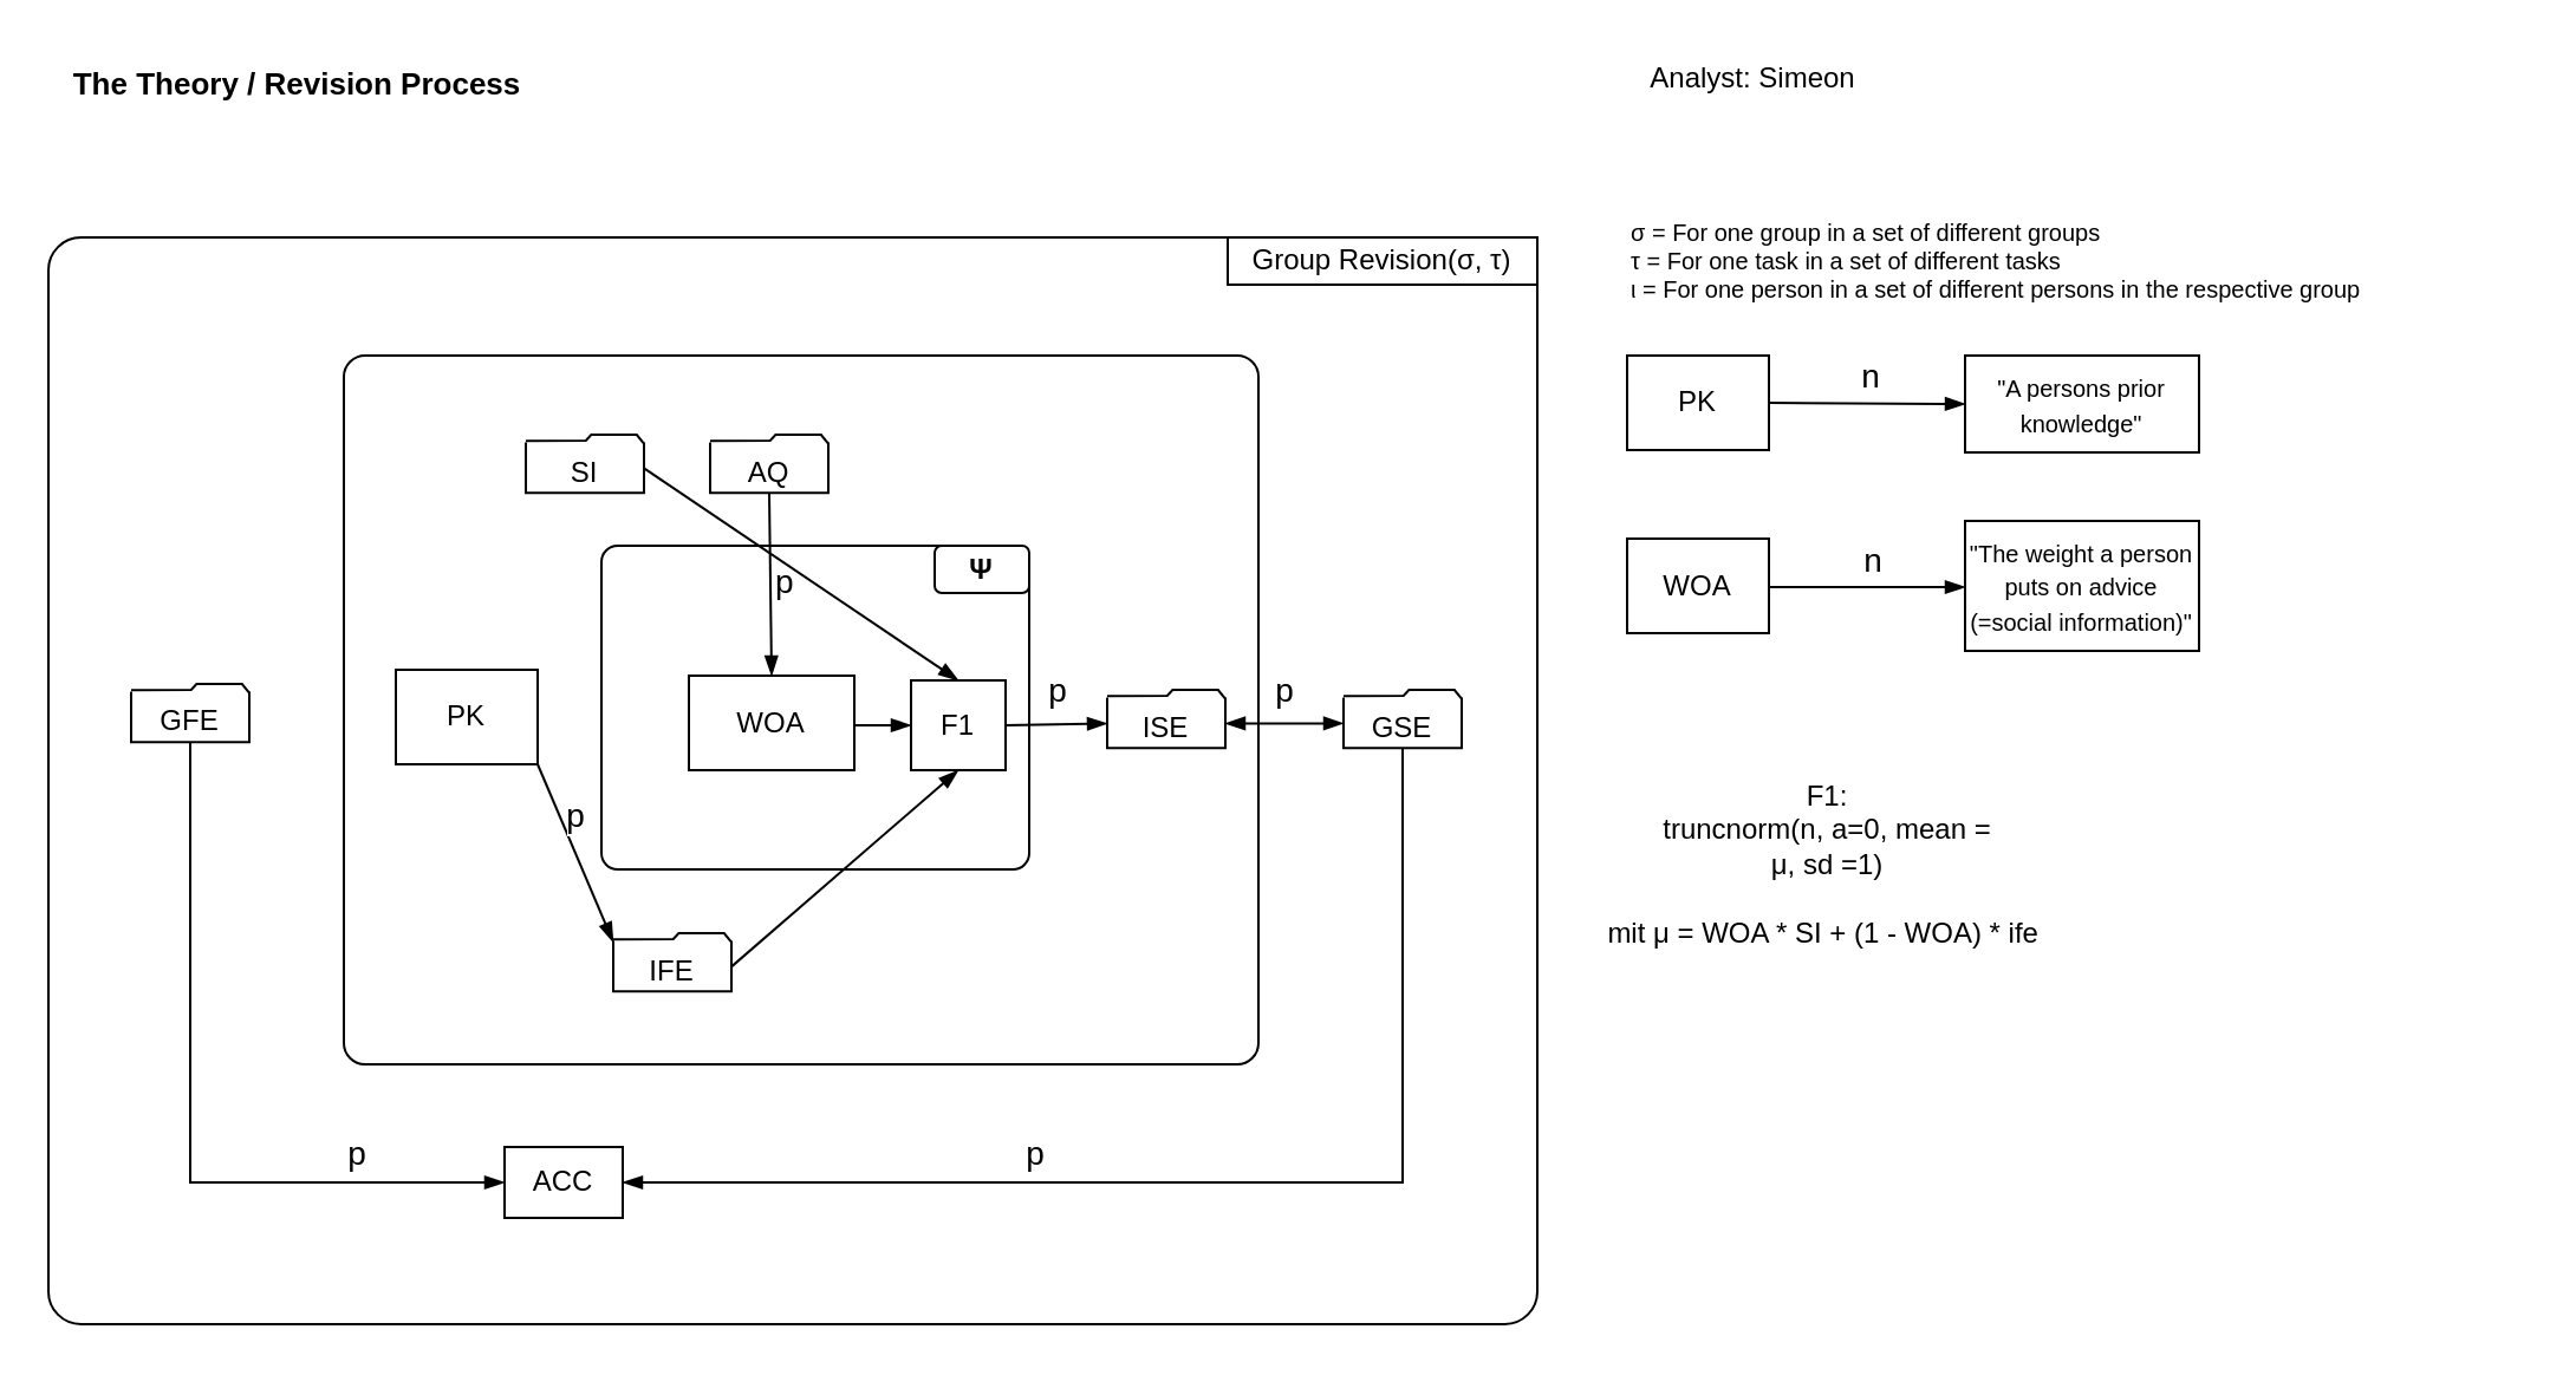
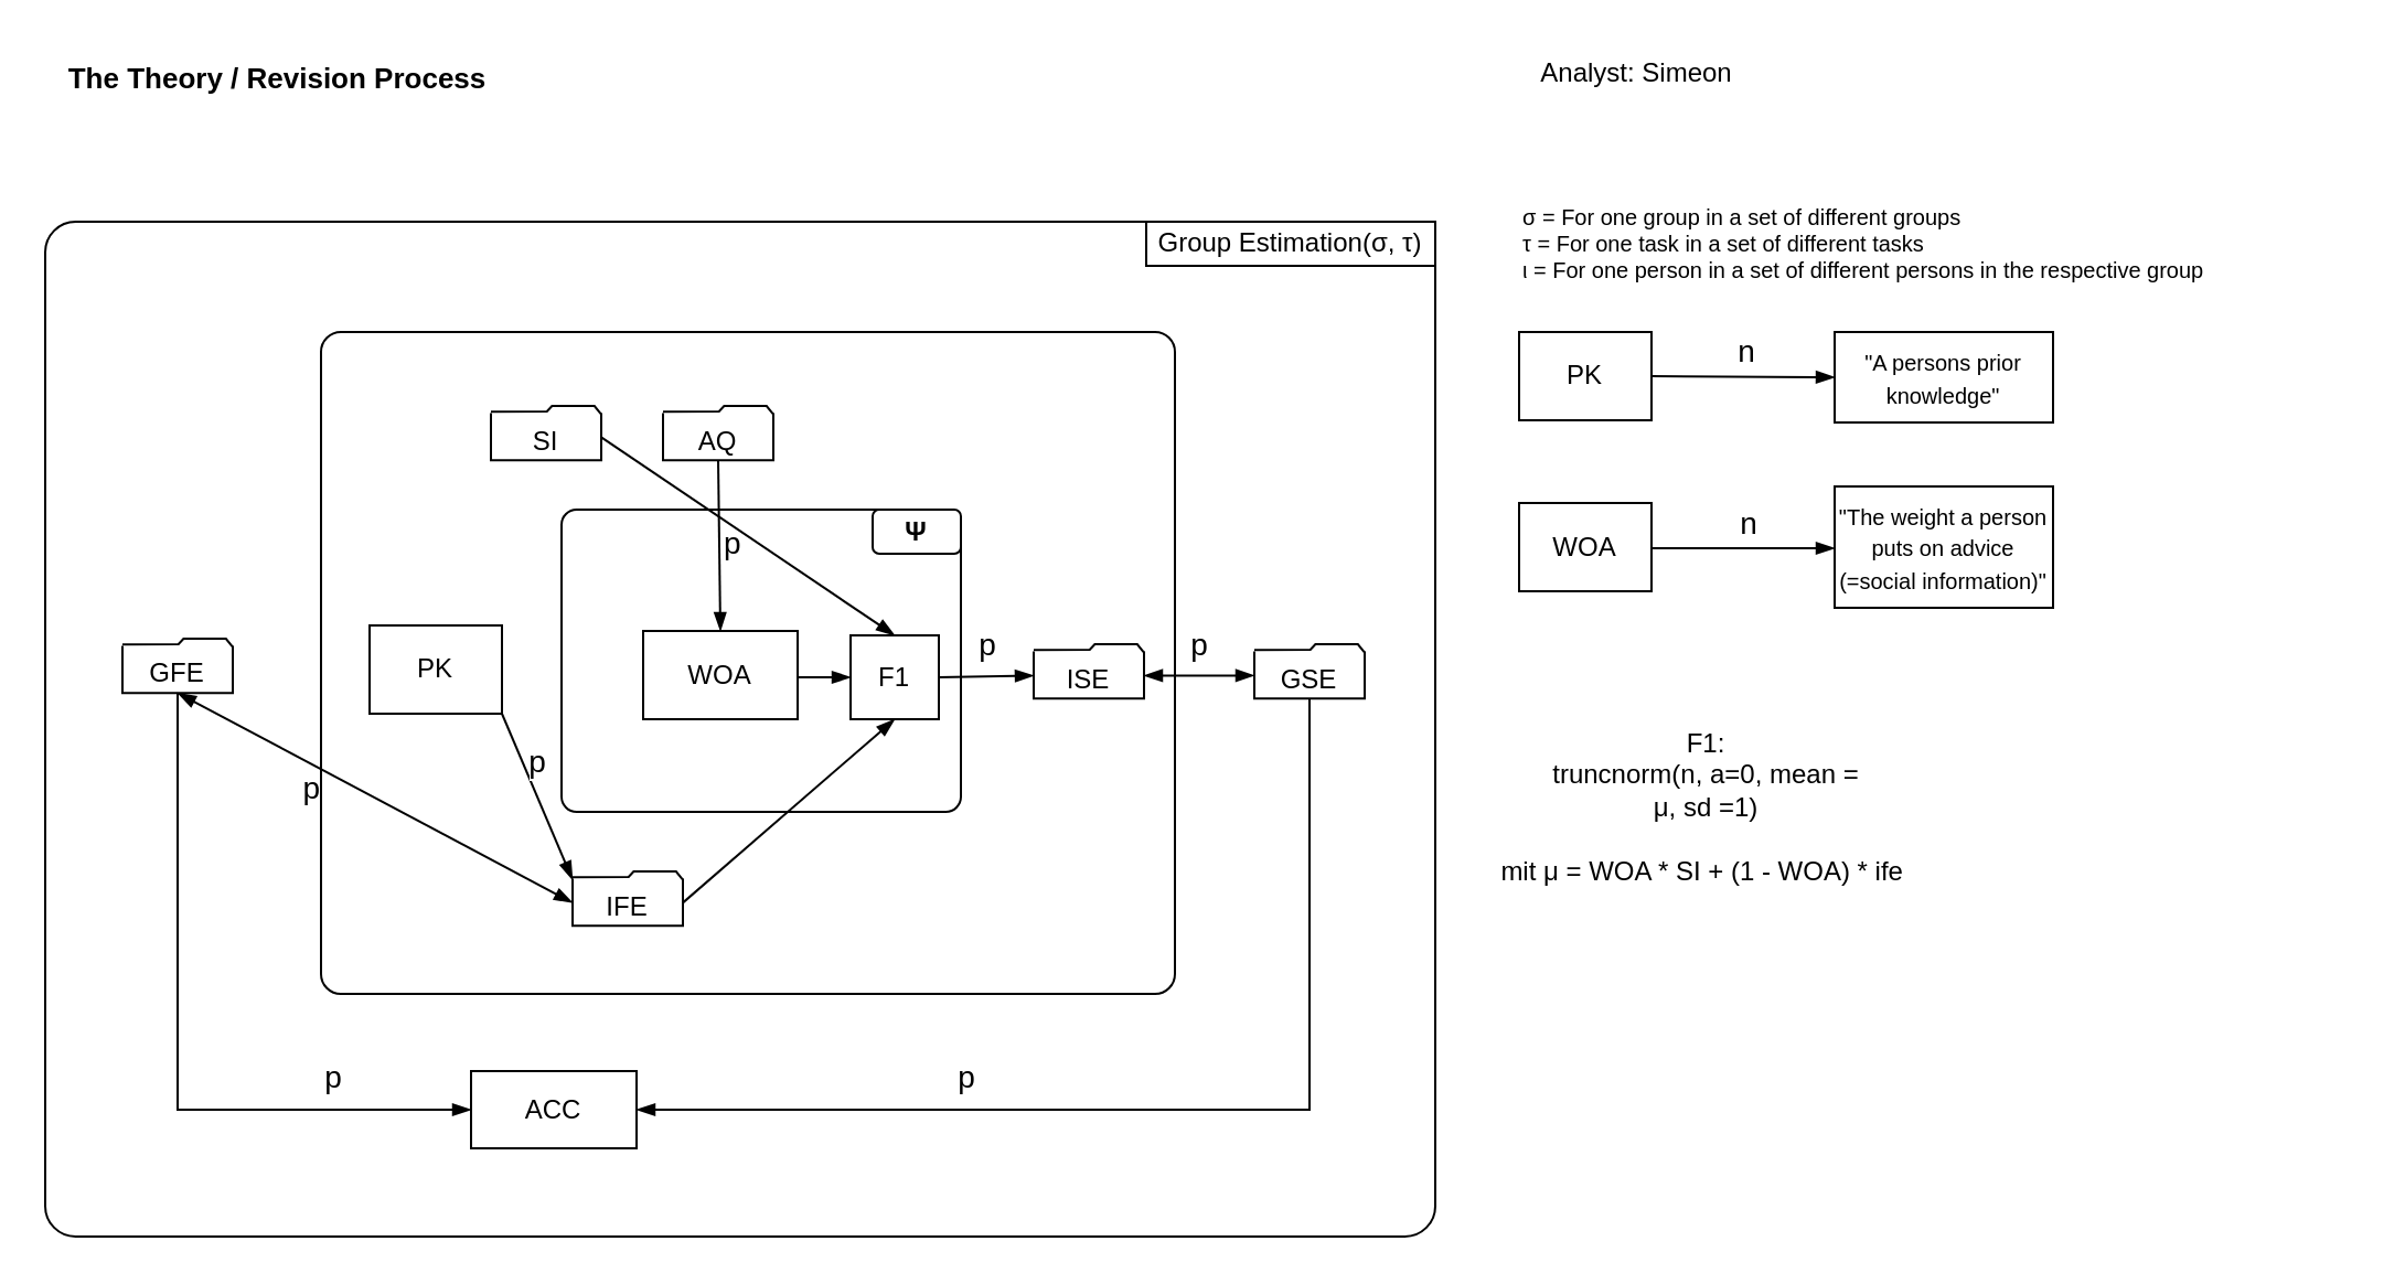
- <mxCell id="27" value="Group Revision(&lt;span class=&quot;Grek&quot; lang=&quot;und-Grek&quot;&gt;σ, &lt;/span&gt;τ)" style="rounded=0;whiteSpace=wrap;html=1;fontSize=12;" parent="1" vertex="1"><mxGeometry x="519" y="100" width="131" height="20" as="geometry" /></mxCell>
+ <mxCell id="27" value="Group Estimation(&lt;span class=&quot;Grek&quot; lang=&quot;und-Grek&quot;&gt;σ, &lt;/span&gt;τ)" style="rounded=0;whiteSpace=wrap;html=1;fontSize=12;" parent="1" vertex="1"><mxGeometry x="519" y="100" width="131" height="20" as="geometry" /></mxCell>
+ <mxCell id="32" value="&lt;font&gt;p&lt;/font&gt;" style="endArrow=blockThin;html=1;rounded=0;labelPosition=left;verticalLabelPosition=middle;align=right;verticalAlign=middle;spacingBottom=3;strokeWidth=1;endFill=1;exitX=0;exitY=0.5;exitDx=0;exitDy=0;entryX=0.5;entryY=1;entryDx=0;entryDy=0;startArrow=blockThin;startFill=1;fontSize=14;spacingRight=5;spacingTop=13;" parent="1" source="15" target="26" edge="1"><mxGeometry x="0.207" y="1" width="50" height="50" relative="1" as="geometry"><mxPoint x="78" y="460" as="sourcePoint" /><mxPoint x="238" y="460" as="targetPoint" /><mxPoint as="offset" /></mxGeometry></mxCell>
- <mxCell id="33" value="ACC" style="rounded=0;whiteSpace=wrap;html=1;" parent="1" vertex="1"><mxGeometry x="213" y="485" width="50" height="30" as="geometry" /></mxCell>
+ <mxCell id="33" value="ACC" style="rounded=0;whiteSpace=wrap;html=1;" parent="1" vertex="1"><mxGeometry x="213" y="485" width="75" height="35" as="geometry" /></mxCell>
